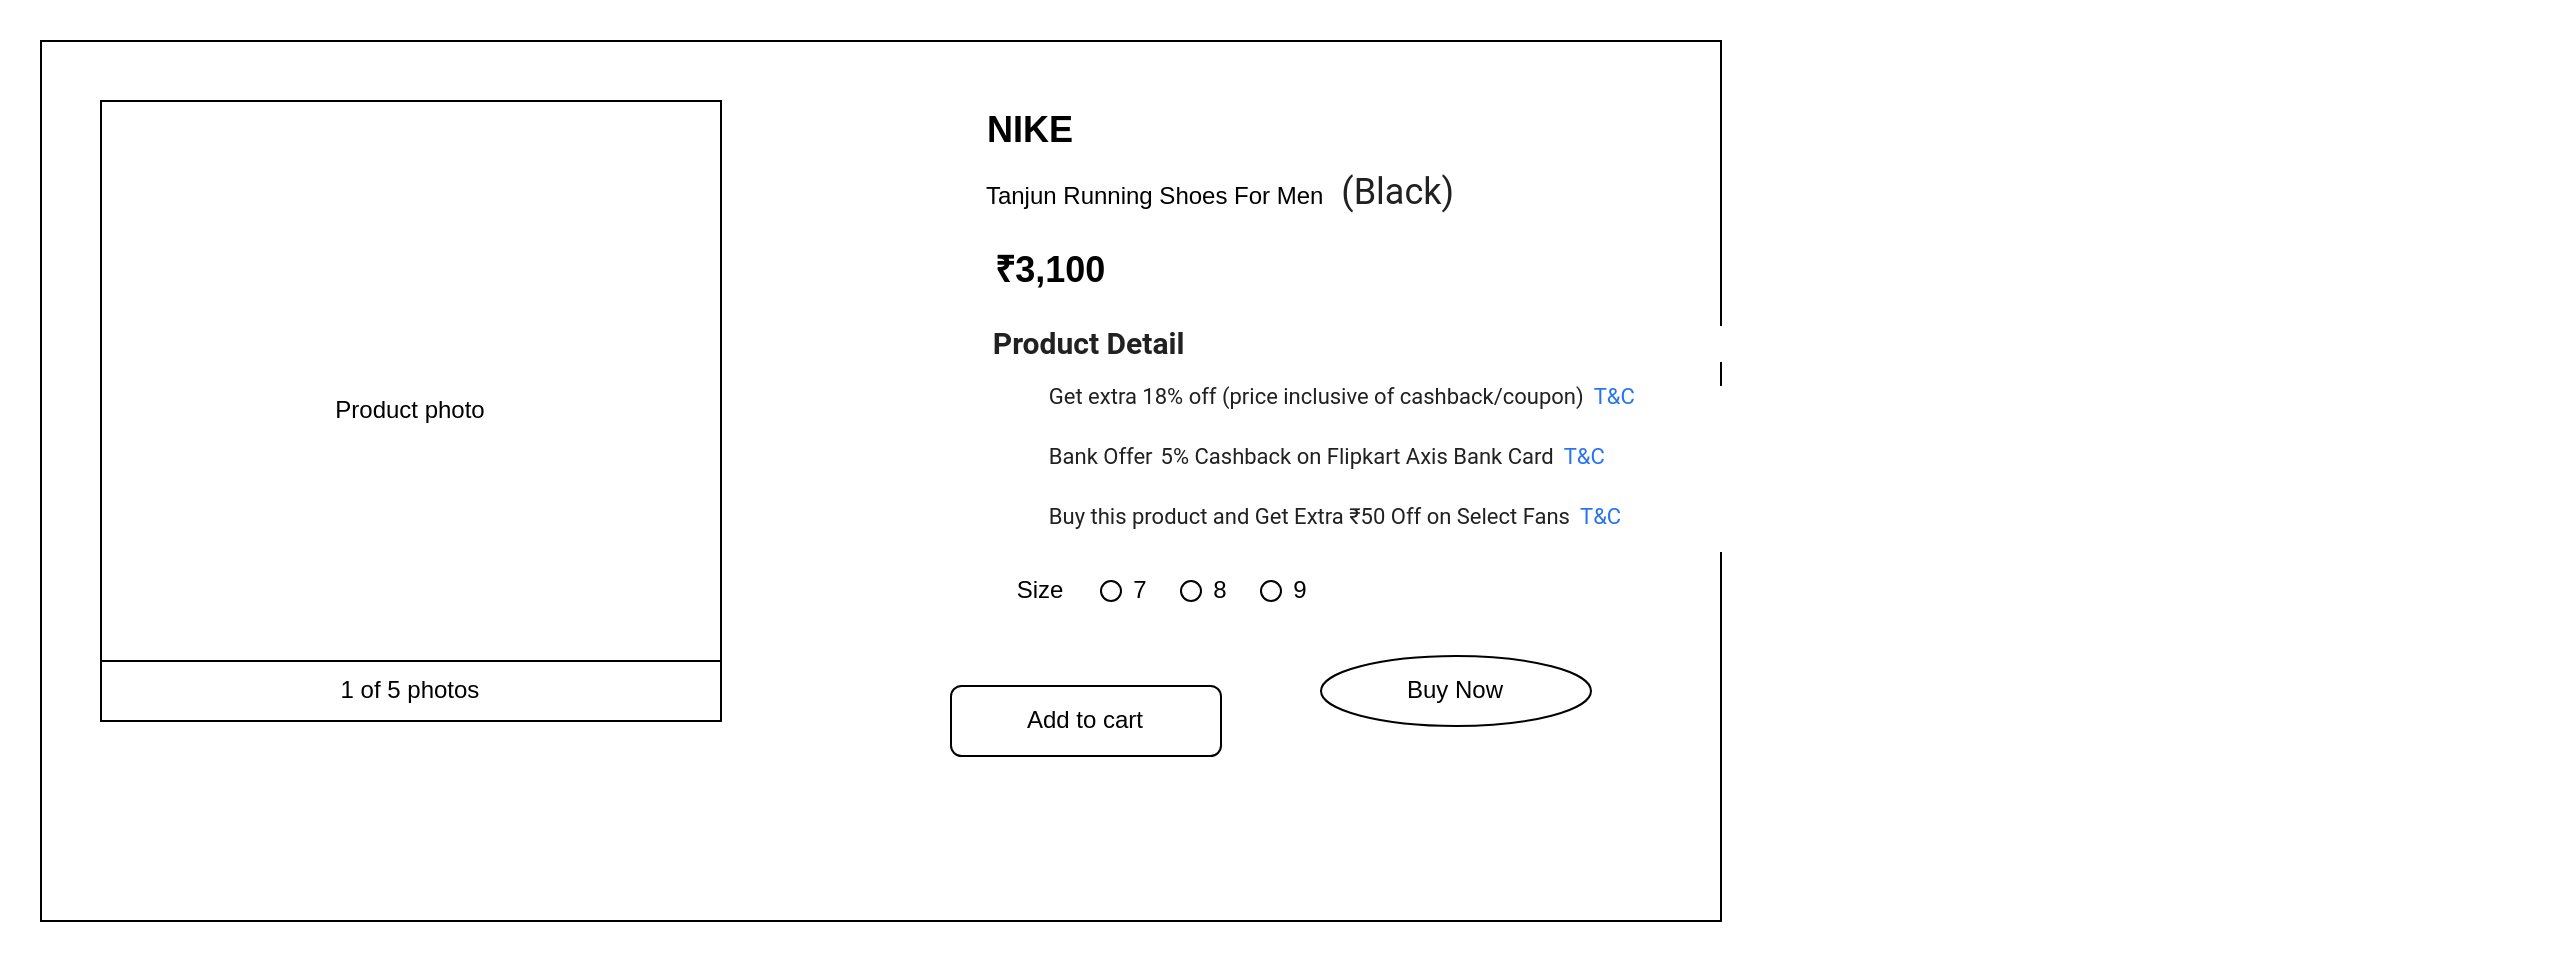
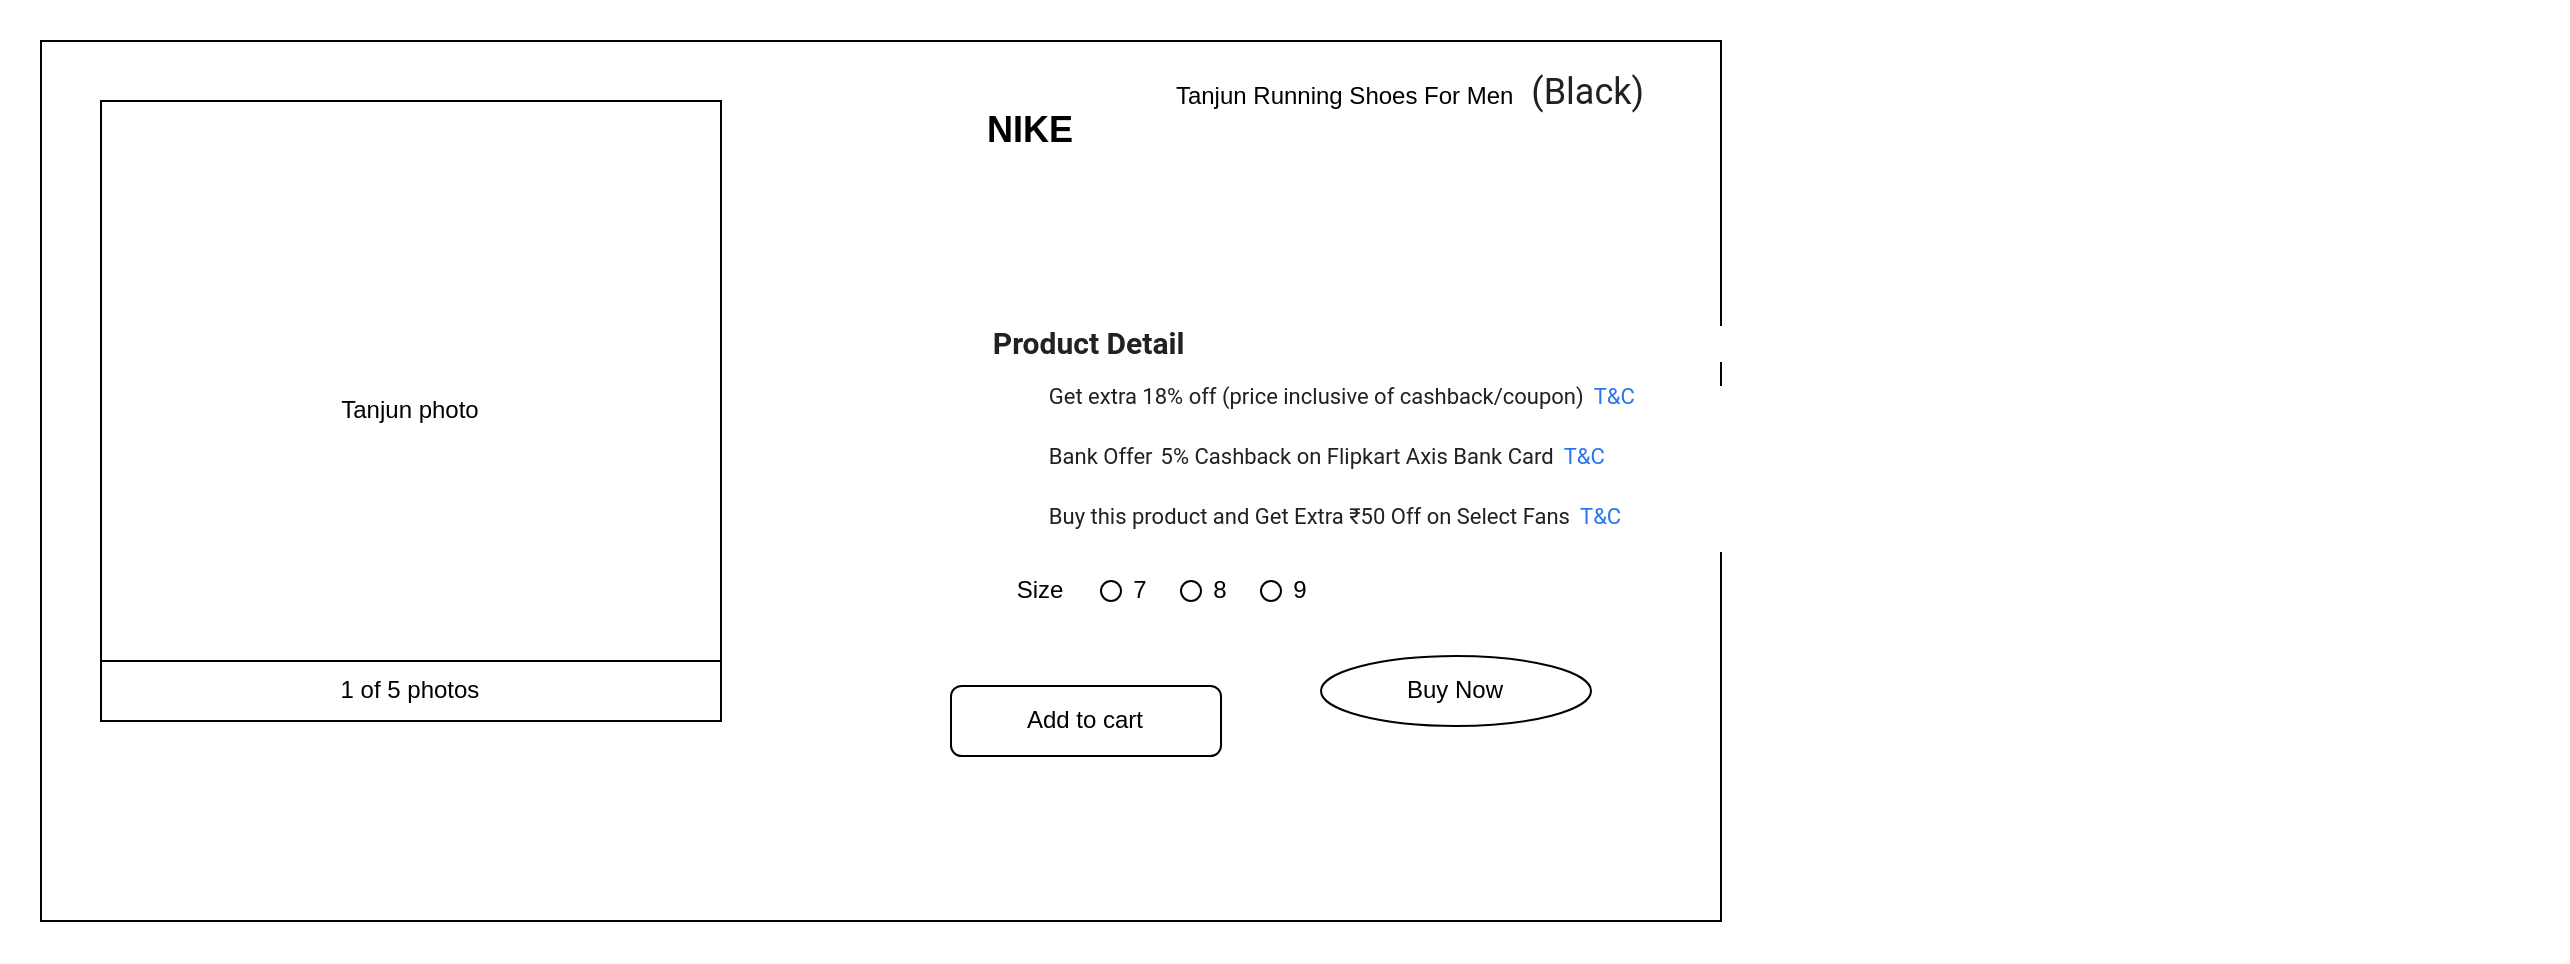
- <mxCell id="8" value="Tanjun Running Shoes For Men&lt;span style=&quot;color: rgb(33, 33, 33); font-family: Roboto, Arial, sans-serif; font-size: 18px; text-align: start; background-color: rgb(255, 255, 255);&quot;&gt;&amp;nbsp;&amp;nbsp;(Black)&lt;/span&gt;" style="text;html=1;strokeColor=none;fillColor=none;align=center;verticalAlign=middle;whiteSpace=wrap;rounded=0;" vertex="1" parent="1"><mxGeometry x="490" y="80" width="240" height="30" as="geometry" /></mxCell>
+ <mxCell id="8" value="Tanjun Running Shoes For Men&lt;span style=&quot;color: rgb(33, 33, 33); font-family: Roboto, Arial, sans-serif; font-size: 18px; text-align: start; background-color: rgb(255, 255, 255);&quot;&gt;&amp;nbsp;&amp;nbsp;(Black)&lt;/span&gt;" style="text;html=1;strokeColor=none;fillColor=none;align=center;verticalAlign=middle;whiteSpace=wrap;rounded=0;" vertex="1" parent="1"><mxGeometry x="585" y="30" width="240" height="30" as="geometry" /></mxCell>
- <mxCell id="9" value="&lt;b&gt;&lt;font style=&quot;font-size: 18px;&quot;&gt;₹3,100&lt;/font&gt;&lt;/b&gt;" style="text;html=1;strokeColor=none;fillColor=none;align=center;verticalAlign=middle;whiteSpace=wrap;rounded=0;" vertex="1" parent="1"><mxGeometry x="490" y="120" width="70" height="30" as="geometry" /></mxCell>
- <mxCell id="3" value="Product photo" style="whiteSpace=wrap;html=1;aspect=fixed;" vertex="1" parent="1"><mxGeometry x="50" y="50" width="310" height="310" as="geometry" /></mxCell>
+ <mxCell id="3" value="Tanjun photo" style="whiteSpace=wrap;html=1;aspect=fixed;" vertex="1" parent="1"><mxGeometry x="50" y="50" width="310" height="310" as="geometry" /></mxCell>
